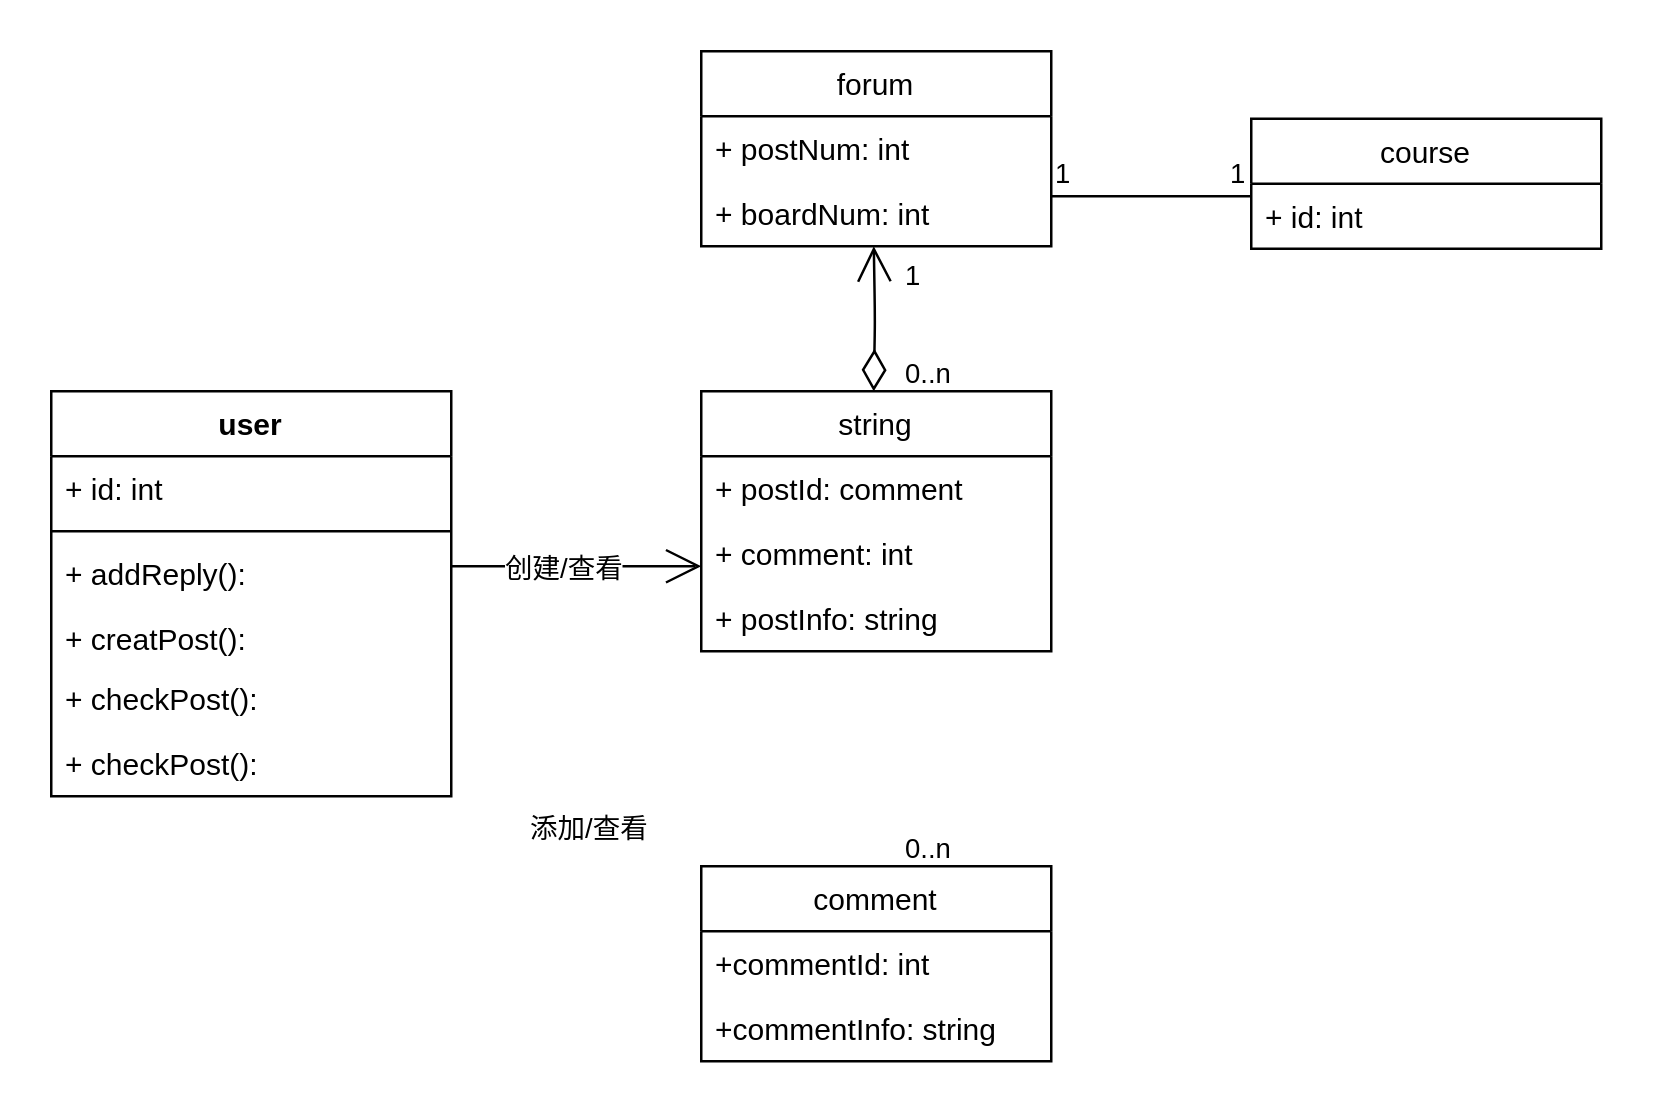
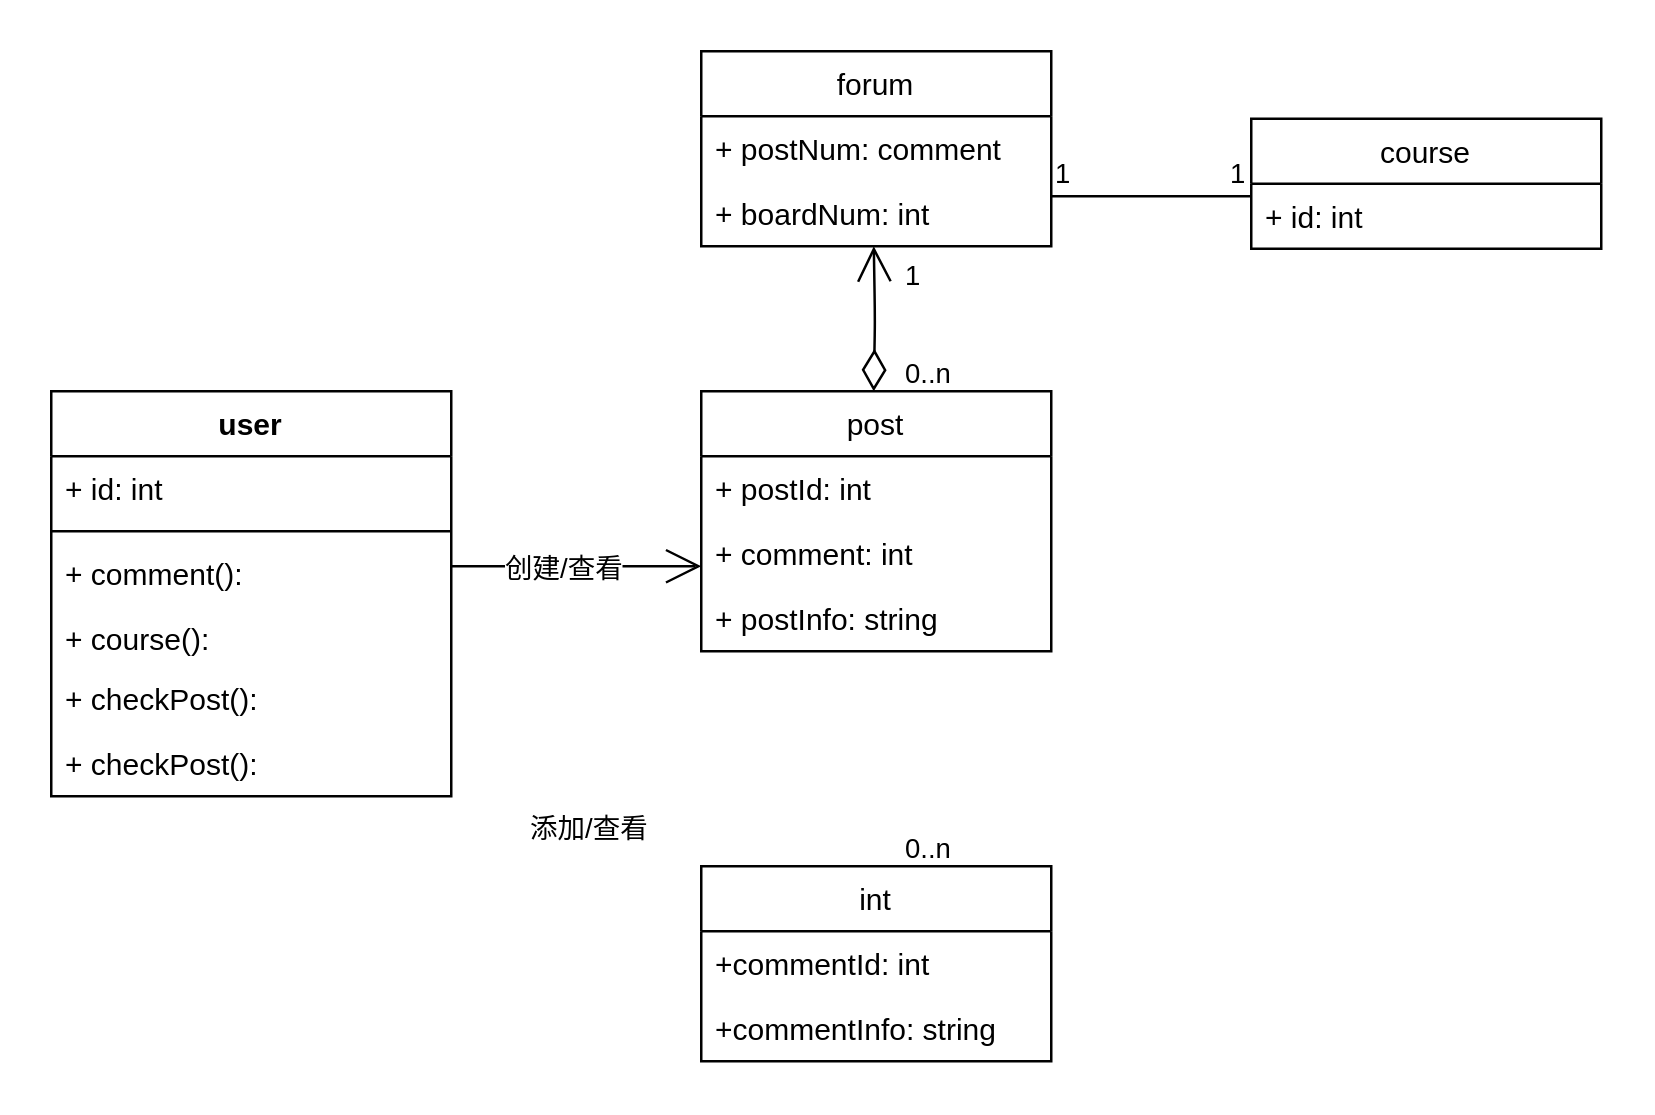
- <mxCell id="10" value="+ postNum: int" style="text;strokeColor=none;fillColor=none;align=left;verticalAlign=top;spacingLeft=4;spacingRight=4;overflow=hidden;rotatable=0;points=[[0,0.5],[1,0.5]];portConstraint=eastwest;" parent="9" vertex="1"><mxGeometry y="26" width="140" height="26" as="geometry" /></mxCell>
+ <mxCell id="10" value="+ postNum: comment" style="text;strokeColor=none;fillColor=none;align=left;verticalAlign=top;spacingLeft=4;spacingRight=4;overflow=hidden;rotatable=0;points=[[0,0.5],[1,0.5]];portConstraint=eastwest;" parent="9" vertex="1"><mxGeometry y="26" width="140" height="26" as="geometry" /></mxCell>
- <mxCell id="12" value="string" style="swimlane;fontStyle=0;childLayout=stackLayout;horizontal=1;startSize=26;fillColor=none;horizontalStack=0;resizeParent=1;resizeParentMax=0;resizeLast=0;collapsible=1;marginBottom=0;" parent="1" vertex="1"><mxGeometry x="280" y="156" width="140" height="104" as="geometry" /></mxCell>
+ <mxCell id="12" value="post" style="swimlane;fontStyle=0;childLayout=stackLayout;horizontal=1;startSize=26;fillColor=none;horizontalStack=0;resizeParent=1;resizeParentMax=0;resizeLast=0;collapsible=1;marginBottom=0;" parent="1" vertex="1"><mxGeometry x="280" y="156" width="140" height="104" as="geometry" /></mxCell>
- <mxCell id="13" value="+ postId: comment" style="text;strokeColor=none;fillColor=none;align=left;verticalAlign=top;spacingLeft=4;spacingRight=4;overflow=hidden;rotatable=0;points=[[0,0.5],[1,0.5]];portConstraint=eastwest;" parent="12" vertex="1"><mxGeometry y="26" width="140" height="26" as="geometry" /></mxCell>
+ <mxCell id="13" value="+ postId: int" style="text;strokeColor=none;fillColor=none;align=left;verticalAlign=top;spacingLeft=4;spacingRight=4;overflow=hidden;rotatable=0;points=[[0,0.5],[1,0.5]];portConstraint=eastwest;" parent="12" vertex="1"><mxGeometry y="26" width="140" height="26" as="geometry" /></mxCell>
- <mxCell id="5" value="+ addReply(): " style="text;strokeColor=none;fillColor=none;align=left;verticalAlign=top;spacingLeft=4;spacingRight=4;overflow=hidden;rotatable=0;points=[[0,0.5],[1,0.5]];portConstraint=eastwest;" parent="2" vertex="1"><mxGeometry y="60" width="160" height="26" as="geometry" /></mxCell>
+ <mxCell id="5" value="+ comment(): " style="text;strokeColor=none;fillColor=none;align=left;verticalAlign=top;spacingLeft=4;spacingRight=4;overflow=hidden;rotatable=0;points=[[0,0.5],[1,0.5]];portConstraint=eastwest;" parent="2" vertex="1"><mxGeometry y="60" width="160" height="26" as="geometry" /></mxCell>
- <mxCell id="6" value="+ creatPost(): " style="text;strokeColor=none;fillColor=none;align=left;verticalAlign=top;spacingLeft=4;spacingRight=4;overflow=hidden;rotatable=0;points=[[0,0.5],[1,0.5]];portConstraint=eastwest;" parent="2" vertex="1"><mxGeometry y="86" width="160" height="24" as="geometry" /></mxCell>
+ <mxCell id="6" value="+ course(): " style="text;strokeColor=none;fillColor=none;align=left;verticalAlign=top;spacingLeft=4;spacingRight=4;overflow=hidden;rotatable=0;points=[[0,0.5],[1,0.5]];portConstraint=eastwest;" parent="2" vertex="1"><mxGeometry y="86" width="160" height="24" as="geometry" /></mxCell>
- <mxCell id="16" value="comment" style="swimlane;fontStyle=0;childLayout=stackLayout;horizontal=1;startSize=26;fillColor=none;horizontalStack=0;resizeParent=1;resizeParentMax=0;resizeLast=0;collapsible=1;marginBottom=0;" parent="1" vertex="1"><mxGeometry x="280" y="346" width="140" height="78" as="geometry" /></mxCell>
+ <mxCell id="16" value="int" style="swimlane;fontStyle=0;childLayout=stackLayout;horizontal=1;startSize=26;fillColor=none;horizontalStack=0;resizeParent=1;resizeParentMax=0;resizeLast=0;collapsible=1;marginBottom=0;" parent="1" vertex="1"><mxGeometry x="280" y="346" width="140" height="78" as="geometry" /></mxCell>
